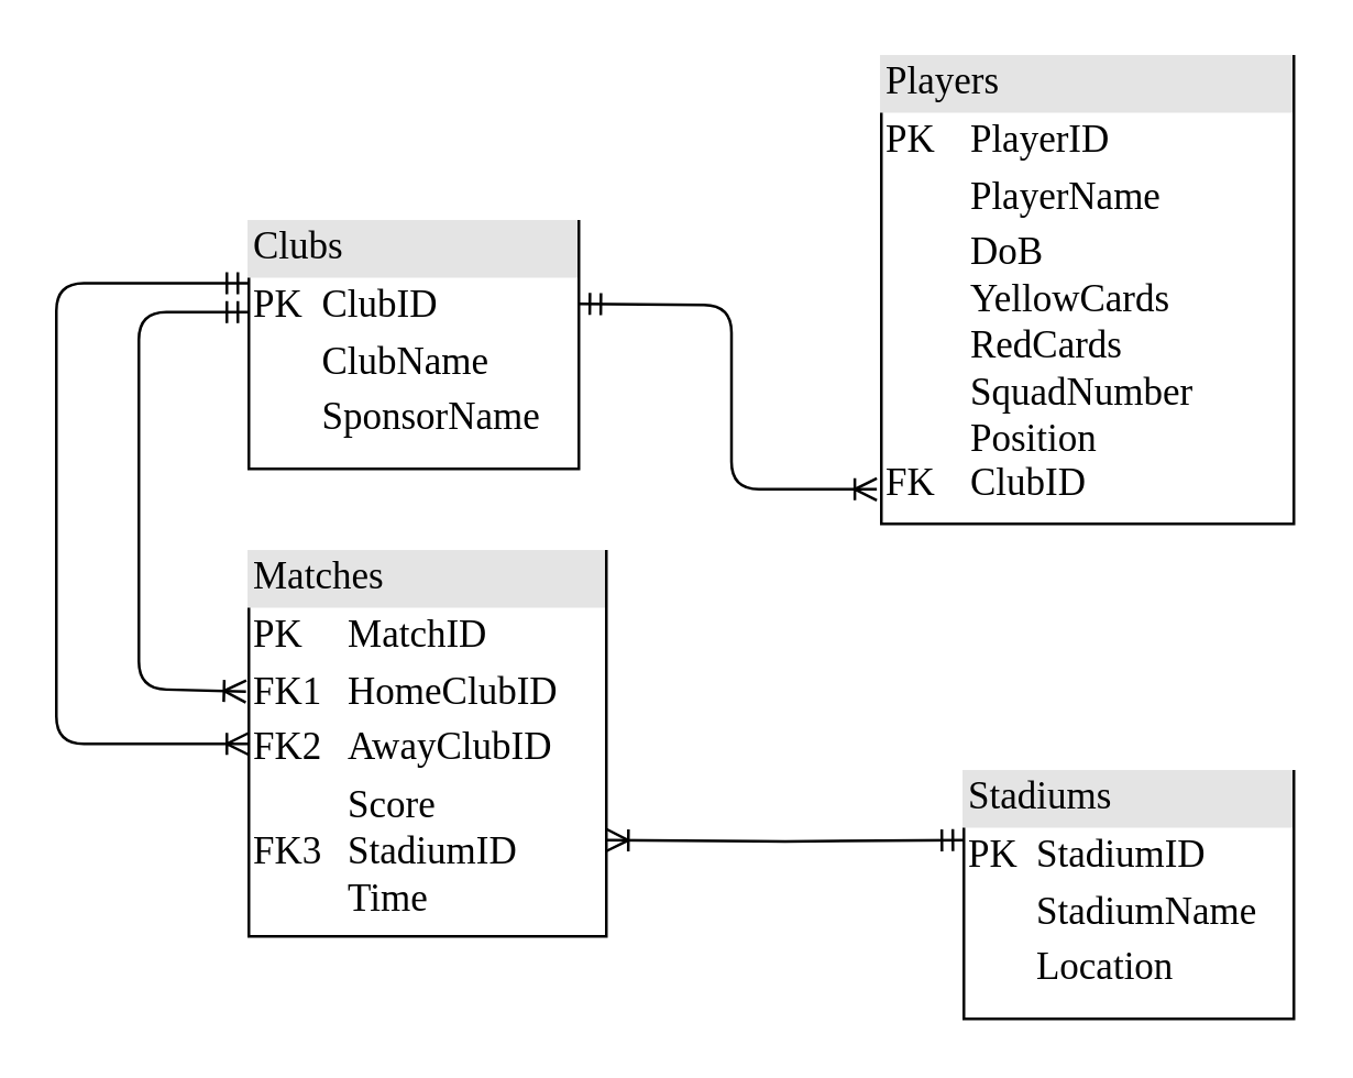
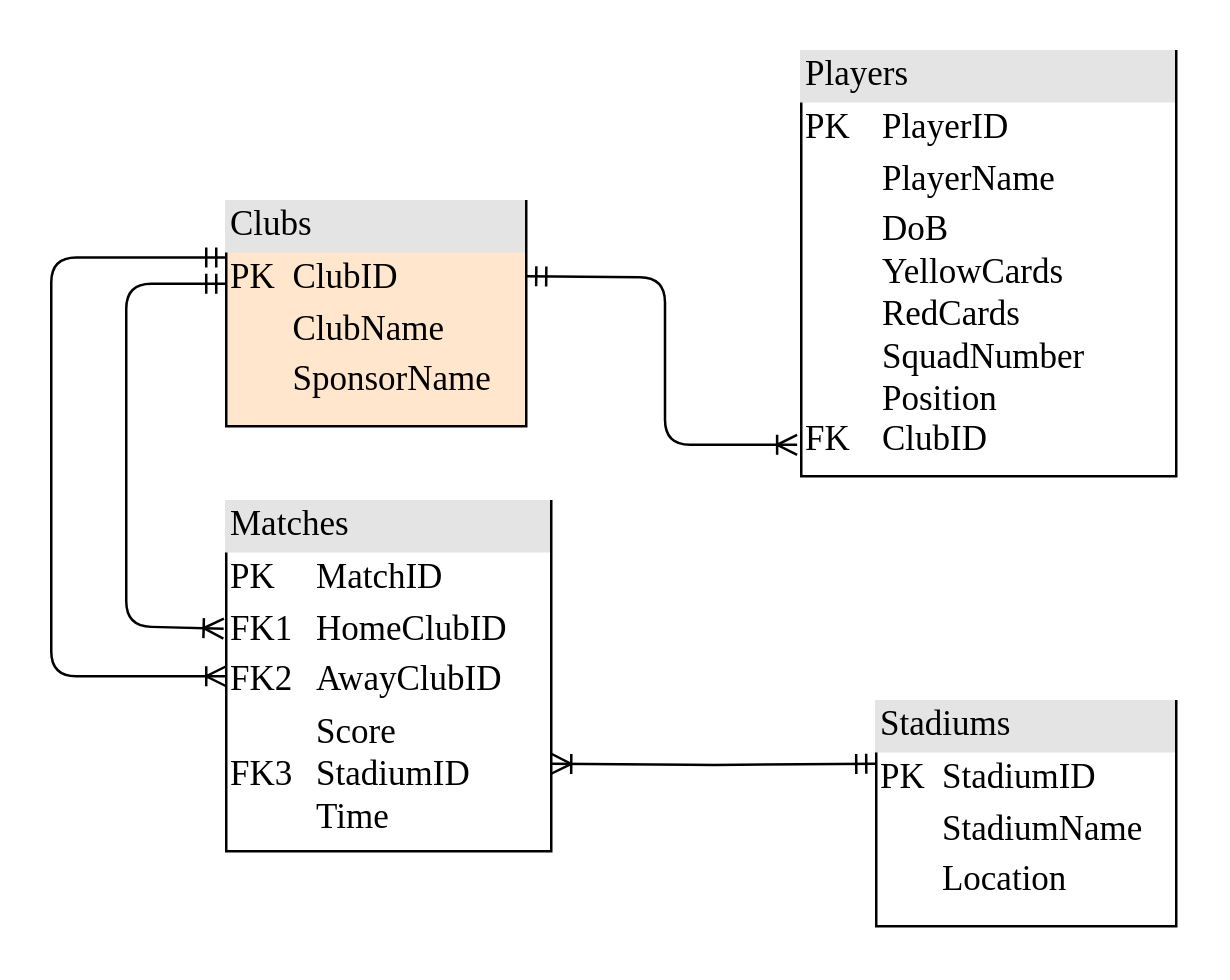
- <mxCell id="5" value="&lt;div style=&quot;box-sizing: border-box ; width: 100% ; background: rgb(228 , 228 , 228) ; padding: 2px ; font-size: 14px&quot;&gt;Clubs&lt;/div&gt;&lt;table style=&quot;width: 100% ; font-size: 14px&quot; cellpadding=&quot;2&quot; cellspacing=&quot;0&quot;&gt;&lt;tbody style=&quot;font-size: 14px&quot;&gt;&lt;tr style=&quot;font-size: 14px&quot;&gt;&lt;td style=&quot;font-size: 14px&quot;&gt;PK&lt;/td&gt;&lt;td style=&quot;font-size: 14px&quot;&gt;ClubID&lt;/td&gt;&lt;/tr&gt;&lt;tr style=&quot;font-size: 14px&quot;&gt;&lt;td style=&quot;font-size: 14px&quot;&gt;&lt;br&gt;&lt;/td&gt;&lt;td style=&quot;font-size: 14px&quot;&gt;ClubName&lt;/td&gt;&lt;/tr&gt;&lt;tr style=&quot;font-size: 14px&quot;&gt;&lt;td style=&quot;font-size: 14px&quot;&gt;&lt;/td&gt;&lt;td style=&quot;font-size: 14px&quot;&gt;SponsorName&lt;/td&gt;&lt;/tr&gt;&lt;/tbody&gt;&lt;/table&gt;" style="verticalAlign=top;align=left;overflow=fill;html=1;rounded=0;shadow=0;comic=0;labelBackgroundColor=none;strokeWidth=1;fontFamily=Verdana;fontSize=14;" parent="1" vertex="1"><mxGeometry x="90" y="80" width="120" height="90" as="geometry" /></mxCell>
+ <mxCell id="5" value="&lt;div style=&quot;box-sizing: border-box ; width: 100% ; background: rgb(228 , 228 , 228) ; padding: 2px ; font-size: 14px&quot;&gt;Clubs&lt;/div&gt;&lt;table style=&quot;width: 100% ; font-size: 14px&quot; cellpadding=&quot;2&quot; cellspacing=&quot;0&quot;&gt;&lt;tbody style=&quot;font-size: 14px&quot;&gt;&lt;tr style=&quot;font-size: 14px&quot;&gt;&lt;td style=&quot;font-size: 14px&quot;&gt;PK&lt;/td&gt;&lt;td style=&quot;font-size: 14px&quot;&gt;ClubID&lt;/td&gt;&lt;/tr&gt;&lt;tr style=&quot;font-size: 14px&quot;&gt;&lt;td style=&quot;font-size: 14px&quot;&gt;&lt;br&gt;&lt;/td&gt;&lt;td style=&quot;font-size: 14px&quot;&gt;ClubName&lt;/td&gt;&lt;/tr&gt;&lt;tr style=&quot;font-size: 14px&quot;&gt;&lt;td style=&quot;font-size: 14px&quot;&gt;&lt;/td&gt;&lt;td style=&quot;font-size: 14px&quot;&gt;SponsorName&lt;/td&gt;&lt;/tr&gt;&lt;/tbody&gt;&lt;/table&gt;" style="verticalAlign=top;align=left;overflow=fill;html=1;rounded=0;shadow=0;comic=0;labelBackgroundColor=none;strokeWidth=1;fontFamily=Verdana;fontSize=14;fillColor=#ffe6cc;" parent="1" vertex="1"><mxGeometry x="90" y="80" width="120" height="90" as="geometry" /></mxCell>
